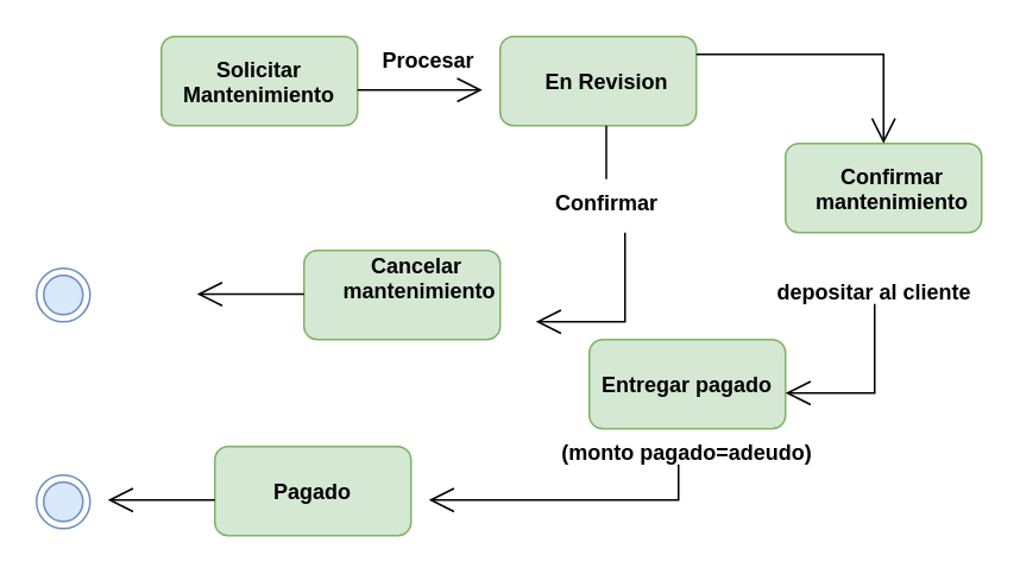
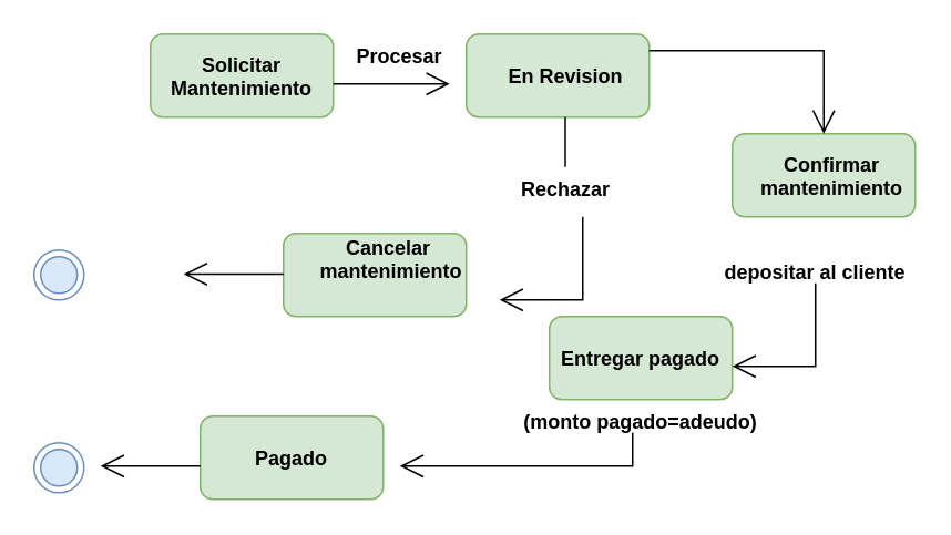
- <mxCell id="18" value="Confirmar" style="text;align=center;fontStyle=1;verticalAlign=middle;spacingLeft=3;spacingRight=3;strokeColor=none;rotatable=0;points=[[0,0.5],[1,0.5]];portConstraint=eastwest;" vertex="1" parent="1"><mxGeometry x="300" y="100" width="80" height="26" as="geometry" /></mxCell>
+ <mxCell id="18" value="Rechazar" style="text;align=center;fontStyle=1;verticalAlign=middle;spacingLeft=3;spacingRight=3;strokeColor=none;rotatable=0;points=[[0,0.5],[1,0.5]];portConstraint=eastwest;" vertex="1" parent="1"><mxGeometry x="300" y="100" width="80" height="26" as="geometry" /></mxCell>
